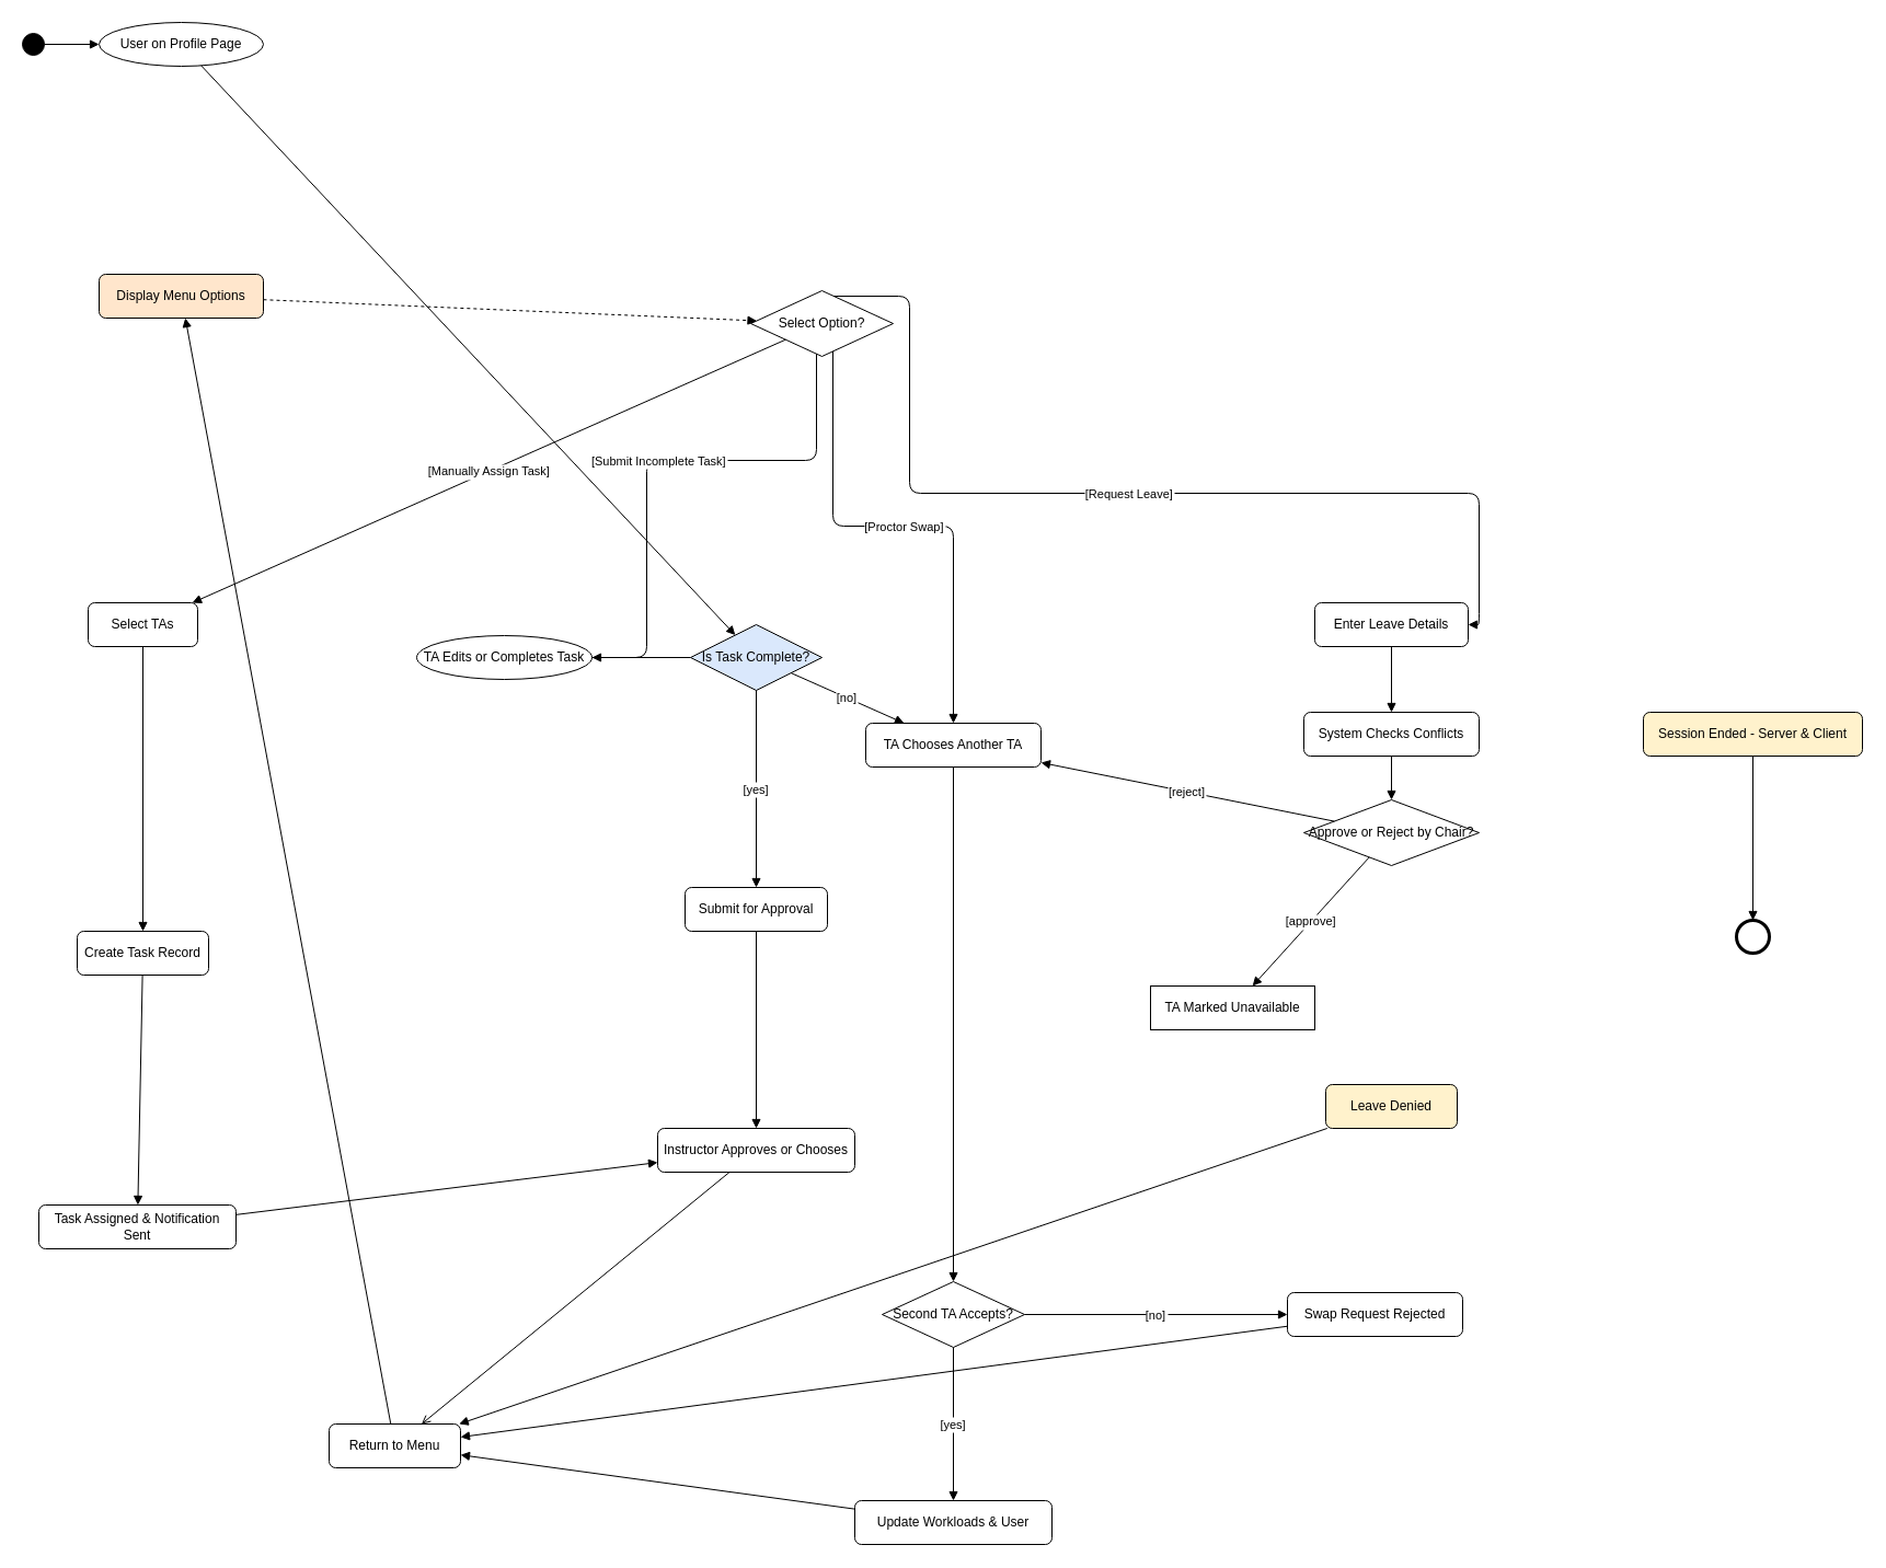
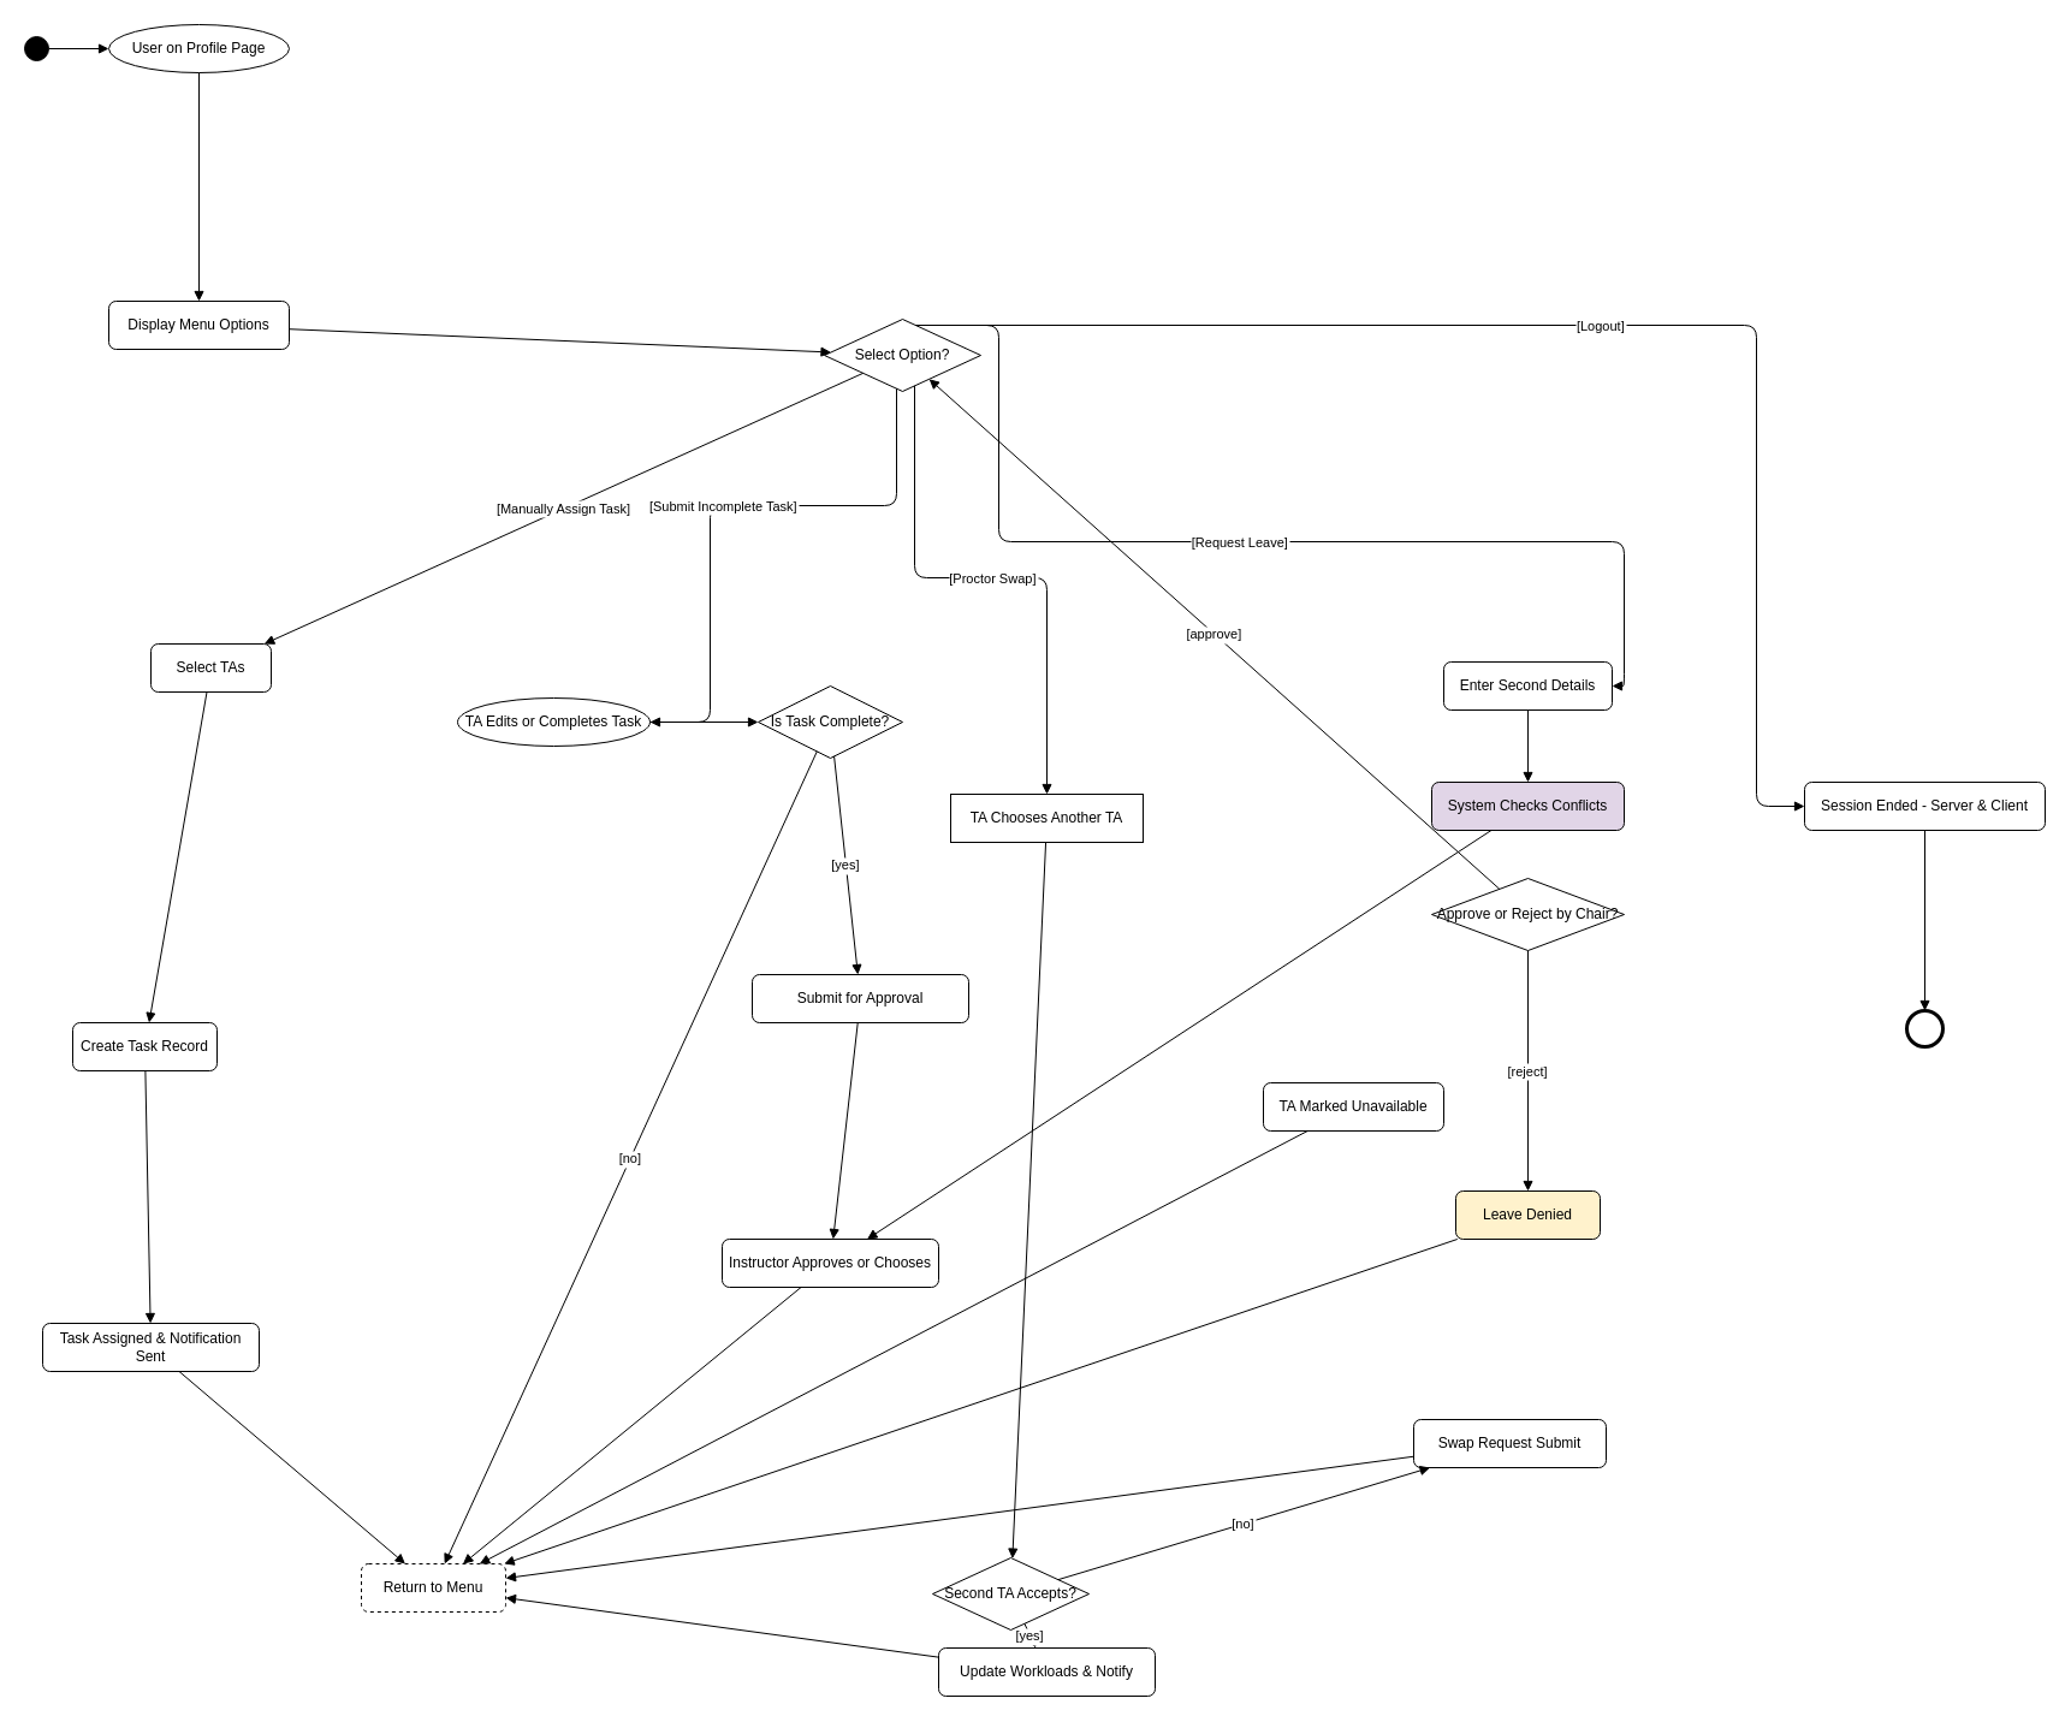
- <mxCell id="4" value="Display Menu Options" style="rounded=1;whiteSpace=wrap;html=1;fillColor=#ffe6cc;" vertex="1" parent="1"><mxGeometry x="90" y="250" width="150" height="40" as="geometry" /></mxCell>
+ <mxCell id="4" value="Display Menu Options" style="rounded=1;whiteSpace=wrap;html=1;" vertex="1" parent="1"><mxGeometry x="90" y="250" width="150" height="40" as="geometry" /></mxCell>
+ <mxCell id="57" value="[Logout]" style="endArrow=block;edgeStyle=orthogonalEdgeStyle;" edge="1" parent="1" source="5" target="29"><mxGeometry relative="1" as="geometry"><Array as="points"><mxPoint x="1460" y="270" /></Array></mxGeometry></mxCell>
- <mxCell id="32" style="endArrow=block;dashed=1;" edge="1" parent="1" source="4" target="5"><mxGeometry relative="1" as="geometry" /></mxCell>
+ <mxCell id="32" style="endArrow=block;" edge="1" parent="1" source="4" target="5"><mxGeometry relative="1" as="geometry" /></mxCell>
- <mxCell id="31" style="endArrow=block;" edge="1" parent="1" source="3" target="14"><mxGeometry relative="1" as="geometry" /></mxCell>
+ <mxCell id="31" style="endArrow=block;" edge="1" parent="1" source="3" target="4"><mxGeometry relative="1" as="geometry" /></mxCell>
- <mxCell id="9" value="Select TAs" style="rounded=1;whiteSpace=wrap;html=1;" vertex="1" parent="1"><mxGeometry x="80" y="550" width="100" height="40" as="geometry" /></mxCell>
+ <mxCell id="9" value="Select TAs" style="rounded=1;whiteSpace=wrap;html=1;" vertex="1" parent="1"><mxGeometry x="125" y="535" width="100" height="40" as="geometry" /></mxCell>
- <mxCell id="23" value="Enter Leave Details" style="rounded=1;whiteSpace=wrap;html=1;" vertex="1" parent="1"><mxGeometry x="1200" y="550" width="140" height="40" as="geometry" /></mxCell>
+ <mxCell id="23" value="Enter Second Details" style="rounded=1;whiteSpace=wrap;html=1;" vertex="1" parent="1"><mxGeometry x="1200" y="550" width="140" height="40" as="geometry" /></mxCell>
- <mxCell id="39" style="endArrow=none;" edge="1" parent="1" source="13" target="14"><mxGeometry relative="1" as="geometry" /></mxCell>
+ <mxCell id="39" style="endArrow=block;" edge="1" parent="1" source="13" target="14"><mxGeometry relative="1" as="geometry" /></mxCell>
- <mxCell id="14" value="Is Task Complete?" style="rhombus;whiteSpace=wrap;html=1;fillColor=#dae8fc;" vertex="1" parent="1"><mxGeometry x="630" y="570" width="120" height="60" as="geometry" /></mxCell>
+ <mxCell id="14" value="Is Task Complete?" style="rhombus;whiteSpace=wrap;html=1;" vertex="1" parent="1"><mxGeometry x="630" y="570" width="120" height="60" as="geometry" /></mxCell>
- <mxCell id="41" value="[no]" style="endArrow=block;" edge="1" parent="1" source="14" target="18"><mxGeometry relative="1" as="geometry" /></mxCell>
+ <mxCell id="41" value="[no]" style="endArrow=block;" edge="1" parent="1" source="14" target="6"><mxGeometry relative="1" as="geometry" /></mxCell>
- <mxCell id="24" value="System Checks Conflicts" style="rounded=1;whiteSpace=wrap;html=1;" vertex="1" parent="1"><mxGeometry x="1190" y="650" width="160" height="40" as="geometry" /></mxCell>
+ <mxCell id="24" value="System Checks Conflicts" style="rounded=1;whiteSpace=wrap;html=1;fillColor=#e1d5e7;" vertex="1" parent="1"><mxGeometry x="1190" y="650" width="160" height="40" as="geometry" /></mxCell>
- <mxCell id="29" value="Session Ended - Server &amp; Client" style="rounded=1;whiteSpace=wrap;html=1;fillColor=#fff2cc;" vertex="1" parent="1"><mxGeometry x="1500" y="650" width="200" height="40" as="geometry" /></mxCell>
+ <mxCell id="29" value="Session Ended - Server &amp; Client" style="rounded=1;whiteSpace=wrap;html=1;" vertex="1" parent="1"><mxGeometry x="1500" y="650" width="200" height="40" as="geometry" /></mxCell>
- <mxCell id="18" value="TA Chooses Another TA" style="rounded=1;whiteSpace=wrap;html=1;" vertex="1" parent="1"><mxGeometry x="790" y="660" width="160" height="40" as="geometry" /></mxCell>
+ <mxCell id="18" value="TA Chooses Another TA" style="whiteSpace=wrap;html=1;rounded=0;" vertex="1" parent="1"><mxGeometry x="790" y="660" width="160" height="40" as="geometry" /></mxCell>
- <mxCell id="52" style="endArrow=block;" edge="1" parent="1" source="24" target="25"><mxGeometry relative="1" as="geometry" /></mxCell>
+ <mxCell id="52" style="endArrow=block;" edge="1" parent="1" source="24" target="16"><mxGeometry relative="1" as="geometry" /></mxCell>
- <mxCell id="54" value="[reject]" style="endArrow=block;" edge="1" parent="1" source="25" target="18"><mxGeometry relative="1" as="geometry" /></mxCell>
+ <mxCell id="54" value="[reject]" style="endArrow=block;" edge="1" parent="1" source="25" target="27"><mxGeometry relative="1" as="geometry" /></mxCell>
- <mxCell id="33" style="endArrow=block;" edge="1" parent="1" source="6" target="4"><mxGeometry relative="1" as="geometry" /></mxCell>
- <mxCell id="15" value="Submit for Approval" style="rounded=1;whiteSpace=wrap;html=1;" vertex="1" parent="1"><mxGeometry x="625" y="810" width="130" height="40" as="geometry" /></mxCell>
+ <mxCell id="15" value="Submit for Approval" style="rounded=1;whiteSpace=wrap;html=1;" vertex="1" parent="1"><mxGeometry x="625" y="810" width="180" height="40" as="geometry" /></mxCell>
- <mxCell id="53" value="[approve]" style="endArrow=block;" edge="1" parent="1" source="25" target="26"><mxGeometry relative="1" as="geometry" /></mxCell>
+ <mxCell id="53" value="[approve]" style="endArrow=block;" edge="1" parent="1" source="25" target="5"><mxGeometry relative="1" as="geometry" /></mxCell>
- <mxCell id="10" value="Create Task Record" style="rounded=1;whiteSpace=wrap;html=1;" vertex="1" parent="1"><mxGeometry x="70" y="850" width="120" height="40" as="geometry" /></mxCell>
+ <mxCell id="10" value="Create Task Record" style="rounded=1;whiteSpace=wrap;html=1;" vertex="1" parent="1"><mxGeometry x="60" y="850" width="120" height="40" as="geometry" /></mxCell>
- <mxCell id="26" value="TA Marked Unavailable" style="whiteSpace=wrap;html=1;rounded=0;" vertex="1" parent="1"><mxGeometry x="1050" y="900" width="150" height="40" as="geometry" /></mxCell>
+ <mxCell id="26" value="TA Marked Unavailable" style="rounded=1;whiteSpace=wrap;html=1;" vertex="1" parent="1"><mxGeometry x="1050" y="900" width="150" height="40" as="geometry" /></mxCell>
- <mxCell id="37" style="endArrow=block;" edge="1" parent="1" source="11" target="16"><mxGeometry relative="1" as="geometry" /></mxCell>
+ <mxCell id="37" style="endArrow=block;" edge="1" parent="1" source="11" target="6"><mxGeometry relative="1" as="geometry" /></mxCell>
+ <mxCell id="55" style="endArrow=block;" edge="1" parent="1" source="26" target="6"><mxGeometry relative="1" as="geometry" /></mxCell>
- <mxCell id="19" value="Second TA Accepts?" style="rhombus;whiteSpace=wrap;html=1;" vertex="1" parent="1"><mxGeometry x="805" y="1170" width="130" height="60" as="geometry" /></mxCell>
+ <mxCell id="19" value="Second TA Accepts?" style="rhombus;whiteSpace=wrap;html=1;" vertex="1" parent="1"><mxGeometry x="775" y="1295" width="130" height="60" as="geometry" /></mxCell>
- <mxCell id="21" value="Swap Request Rejected" style="rounded=1;whiteSpace=wrap;html=1;" vertex="1" parent="1"><mxGeometry x="1175" y="1180" width="160" height="40" as="geometry" /></mxCell>
+ <mxCell id="21" value="Swap Request Submit" style="rounded=1;whiteSpace=wrap;html=1;" vertex="1" parent="1"><mxGeometry x="1175" y="1180" width="160" height="40" as="geometry" /></mxCell>
- <mxCell id="43" style="endArrow=open;" edge="1" parent="1" source="16" target="6"><mxGeometry relative="1" as="geometry" /></mxCell>
+ <mxCell id="43" style="endArrow=block;" edge="1" parent="1" source="16" target="6"><mxGeometry relative="1" as="geometry" /></mxCell>
- <mxCell id="6" value="Return to Menu" style="rounded=1;whiteSpace=wrap;html=1;" vertex="1" parent="1"><mxGeometry x="300" y="1300" width="120" height="40" as="geometry" /></mxCell>
+ <mxCell id="6" value="Return to Menu" style="rounded=1;whiteSpace=wrap;html=1;dashed=1;" vertex="1" parent="1"><mxGeometry x="300" y="1300" width="120" height="40" as="geometry" /></mxCell>
- <mxCell id="20" value="Update Workloads &amp; User" style="rounded=1;whiteSpace=wrap;html=1;" vertex="1" parent="1"><mxGeometry x="780" y="1370" width="180" height="40" as="geometry" /></mxCell>
+ <mxCell id="20" value="Update Workloads &amp; Notify" style="rounded=1;whiteSpace=wrap;html=1;" vertex="1" parent="1"><mxGeometry x="780" y="1370" width="180" height="40" as="geometry" /></mxCell>
